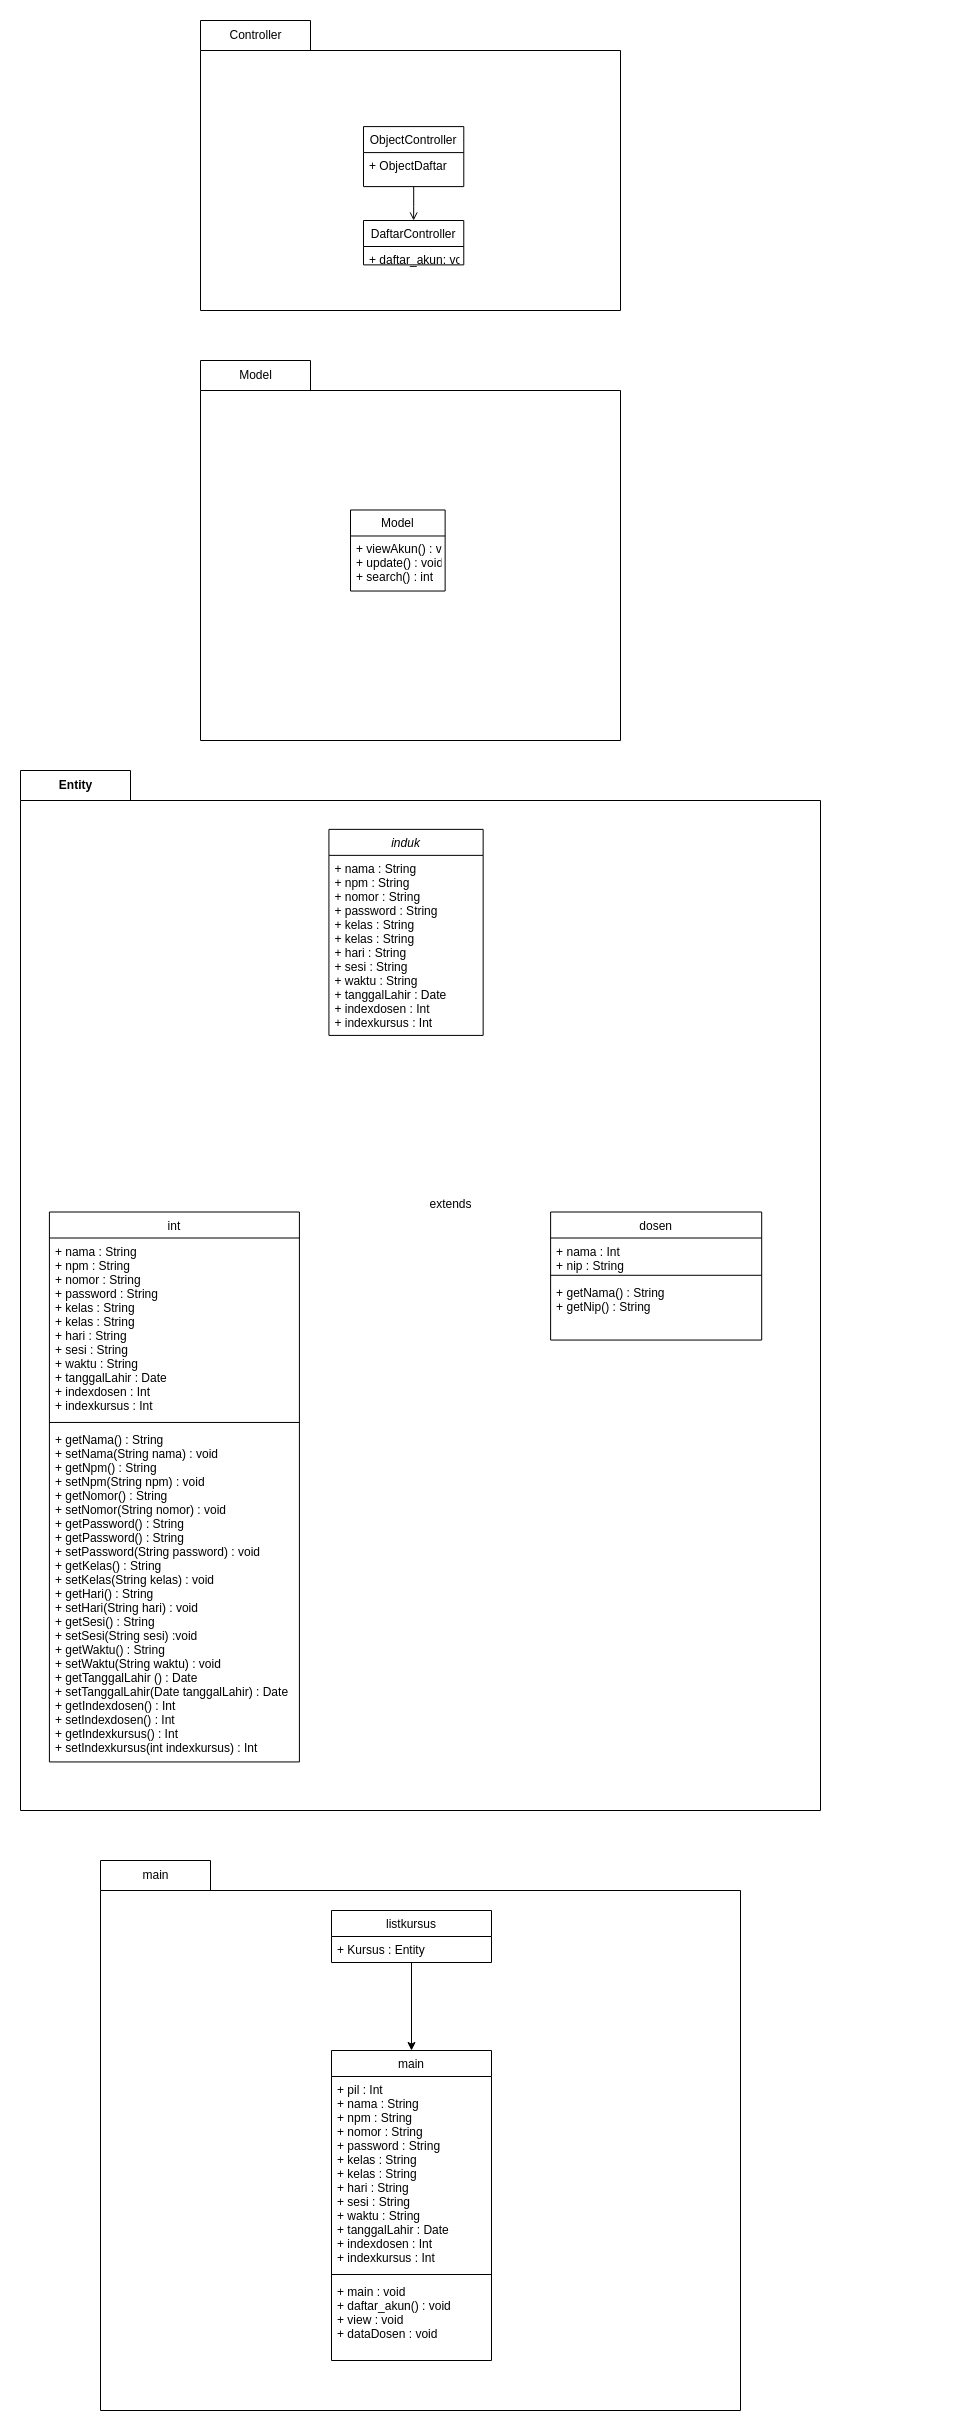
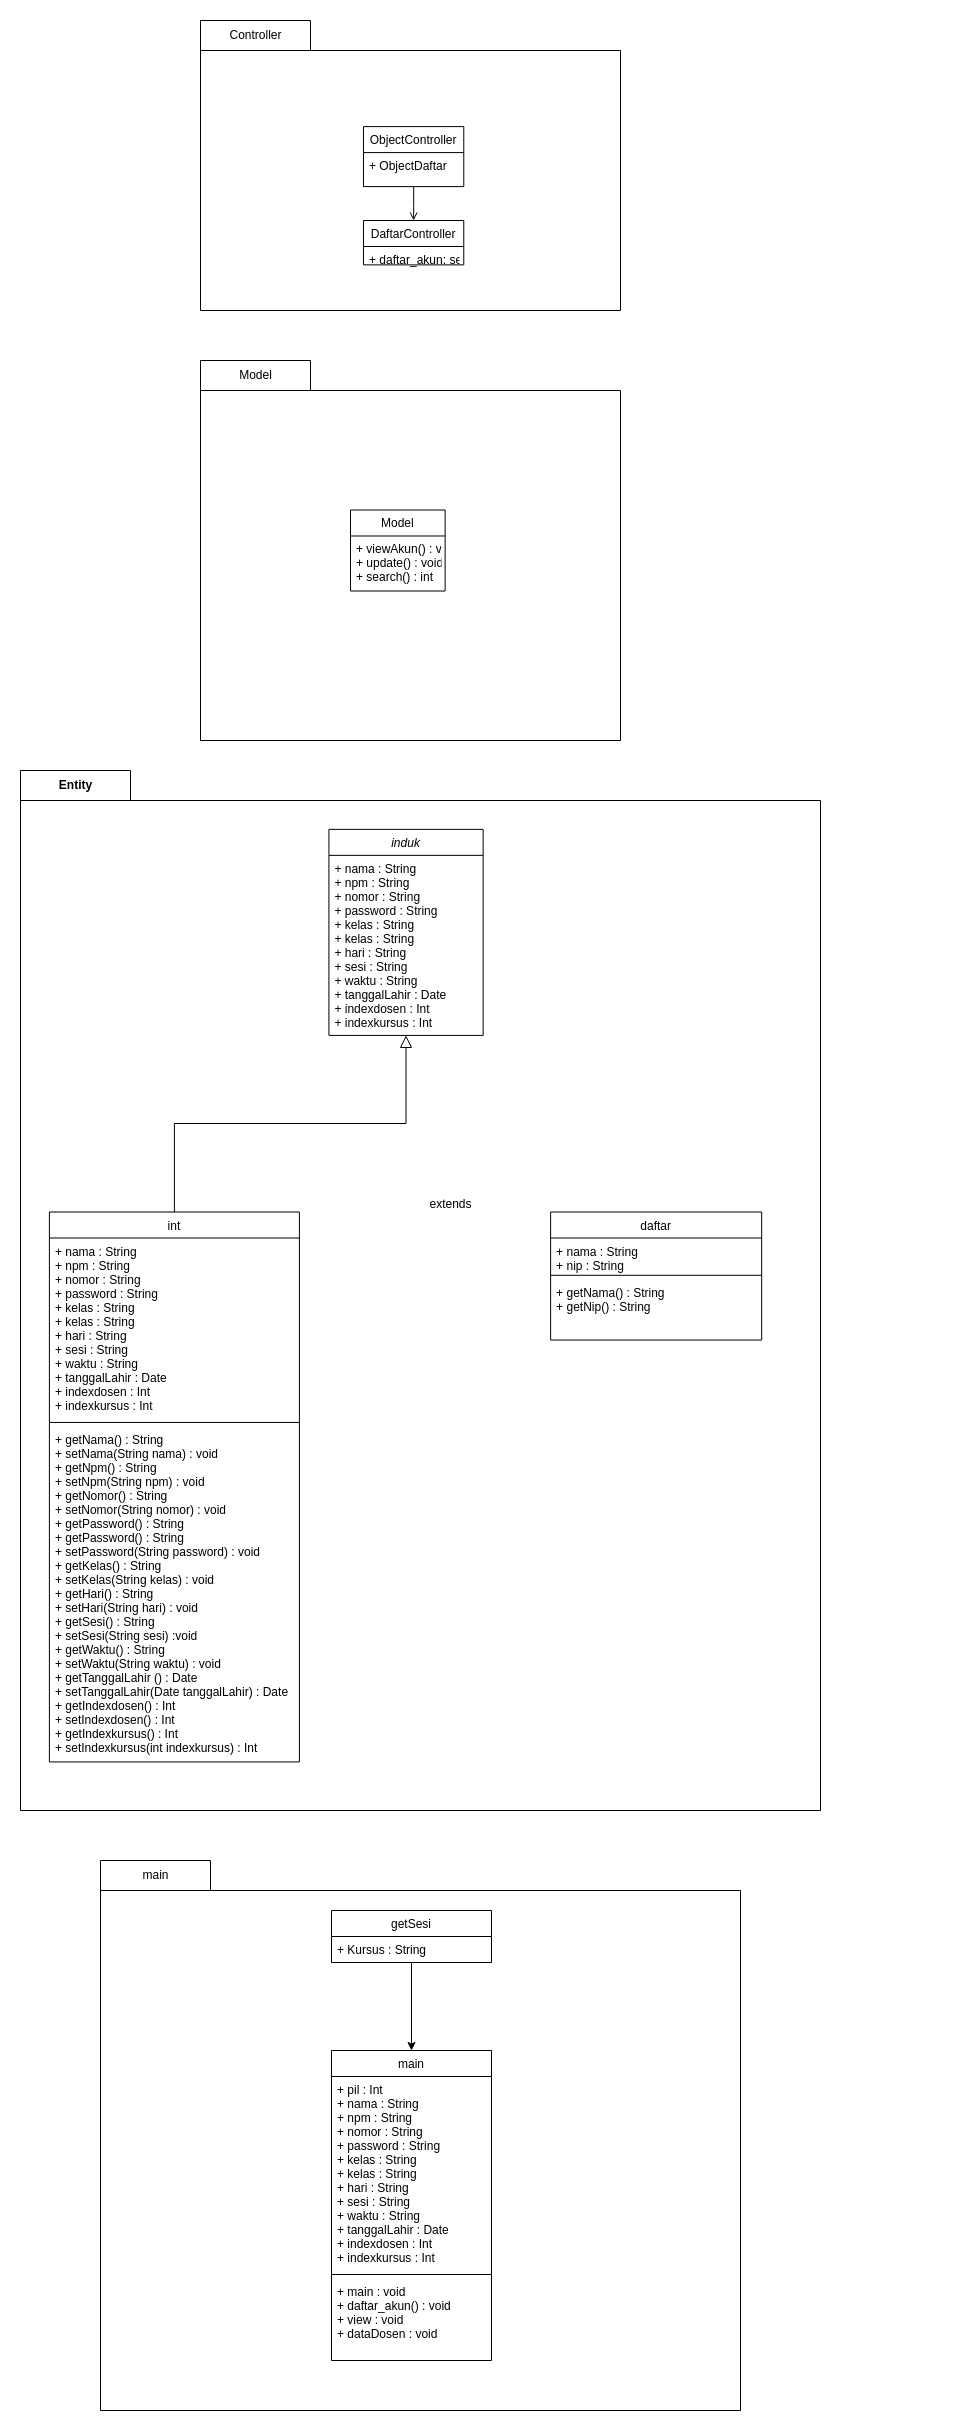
- <mxCell id="38" value="+ daftar_akun: void" style="text;strokeColor=none;fillColor=none;align=left;verticalAlign=top;spacingLeft=4;spacingRight=4;overflow=hidden;rotatable=0;points=[[0,0.5],[1,0.5]];portConstraint=eastwest;" parent="36" vertex="1"><mxGeometry y="26" width="100.299" height="18.39" as="geometry" /></mxCell>
+ <mxCell id="38" value="+ daftar_akun: sesi" style="text;strokeColor=none;fillColor=none;align=left;verticalAlign=top;spacingLeft=4;spacingRight=4;overflow=hidden;rotatable=0;points=[[0,0.5],[1,0.5]];portConstraint=eastwest;" parent="36" vertex="1"><mxGeometry y="26" width="100.299" height="18.39" as="geometry" /></mxCell>
+ <mxCell id="8" value="" style="endArrow=block;endSize=10;endFill=0;shadow=0;strokeWidth=1;rounded=0;edgeStyle=elbowEdgeStyle;elbow=vertical;" parent="3" source="13" target="5" edge="1"><mxGeometry width="160" relative="1" as="geometry"><mxPoint x="-115.663" y="964.453" as="sourcePoint" /><mxPoint x="-115.663" y="964.453" as="targetPoint" /></mxGeometry></mxCell>
- <mxCell id="9" value="dosen" style="swimlane;fontStyle=0;align=center;verticalAlign=top;childLayout=stackLayout;horizontal=1;startSize=26;horizontalStack=0;resizeParent=1;resizeLast=0;collapsible=1;marginBottom=0;rounded=0;shadow=0;strokeWidth=1;" parent="3" vertex="1"><mxGeometry x="530.12" y="441.509" width="211.084" height="128.038" as="geometry"><mxRectangle x="340" y="380" width="170" height="26" as="alternateBounds" /></mxGeometry></mxCell>
+ <mxCell id="9" value="daftar" style="swimlane;fontStyle=0;align=center;verticalAlign=top;childLayout=stackLayout;horizontal=1;startSize=26;horizontalStack=0;resizeParent=1;resizeLast=0;collapsible=1;marginBottom=0;rounded=0;shadow=0;strokeWidth=1;" parent="3" vertex="1"><mxGeometry x="530.12" y="441.509" width="211.084" height="128.038" as="geometry"><mxRectangle x="340" y="380" width="170" height="26" as="alternateBounds" /></mxGeometry></mxCell>
- <mxCell id="10" value="+ nama : Int &#10;+ nip : String" style="text;align=left;verticalAlign=top;spacingLeft=4;spacingRight=4;overflow=hidden;rotatable=0;points=[[0,0.5],[1,0.5]];portConstraint=eastwest;" parent="9" vertex="1"><mxGeometry y="26" width="211.084" height="33.358" as="geometry" /></mxCell>
+ <mxCell id="10" value="+ nama : String &#10;+ nip : String" style="text;align=left;verticalAlign=top;spacingLeft=4;spacingRight=4;overflow=hidden;rotatable=0;points=[[0,0.5],[1,0.5]];portConstraint=eastwest;" parent="9" vertex="1"><mxGeometry y="26" width="211.084" height="33.358" as="geometry" /></mxCell>
- <mxCell id="22" value="listkursus" style="swimlane;fontStyle=0;align=center;verticalAlign=top;childLayout=stackLayout;horizontal=1;startSize=26;horizontalStack=0;resizeParent=1;resizeParentMax=0;resizeLast=0;collapsible=1;marginBottom=0;" parent="21" vertex="1"><mxGeometry width="160" height="52" as="geometry" /></mxCell>
+ <mxCell id="22" value="getSesi" style="swimlane;fontStyle=0;align=center;verticalAlign=top;childLayout=stackLayout;horizontal=1;startSize=26;horizontalStack=0;resizeParent=1;resizeParentMax=0;resizeLast=0;collapsible=1;marginBottom=0;" parent="21" vertex="1"><mxGeometry width="160" height="52" as="geometry" /></mxCell>
- <mxCell id="23" value="+ Kursus : Entity" style="text;strokeColor=none;fillColor=none;align=left;verticalAlign=top;spacingLeft=4;spacingRight=4;overflow=hidden;rotatable=0;points=[[0,0.5],[1,0.5]];portConstraint=eastwest;" parent="22" vertex="1"><mxGeometry y="26" width="160" height="26" as="geometry" /></mxCell>
+ <mxCell id="23" value="+ Kursus : String" style="text;strokeColor=none;fillColor=none;align=left;verticalAlign=top;spacingLeft=4;spacingRight=4;overflow=hidden;rotatable=0;points=[[0,0.5],[1,0.5]];portConstraint=eastwest;" parent="22" vertex="1"><mxGeometry y="26" width="160" height="26" as="geometry" /></mxCell>
